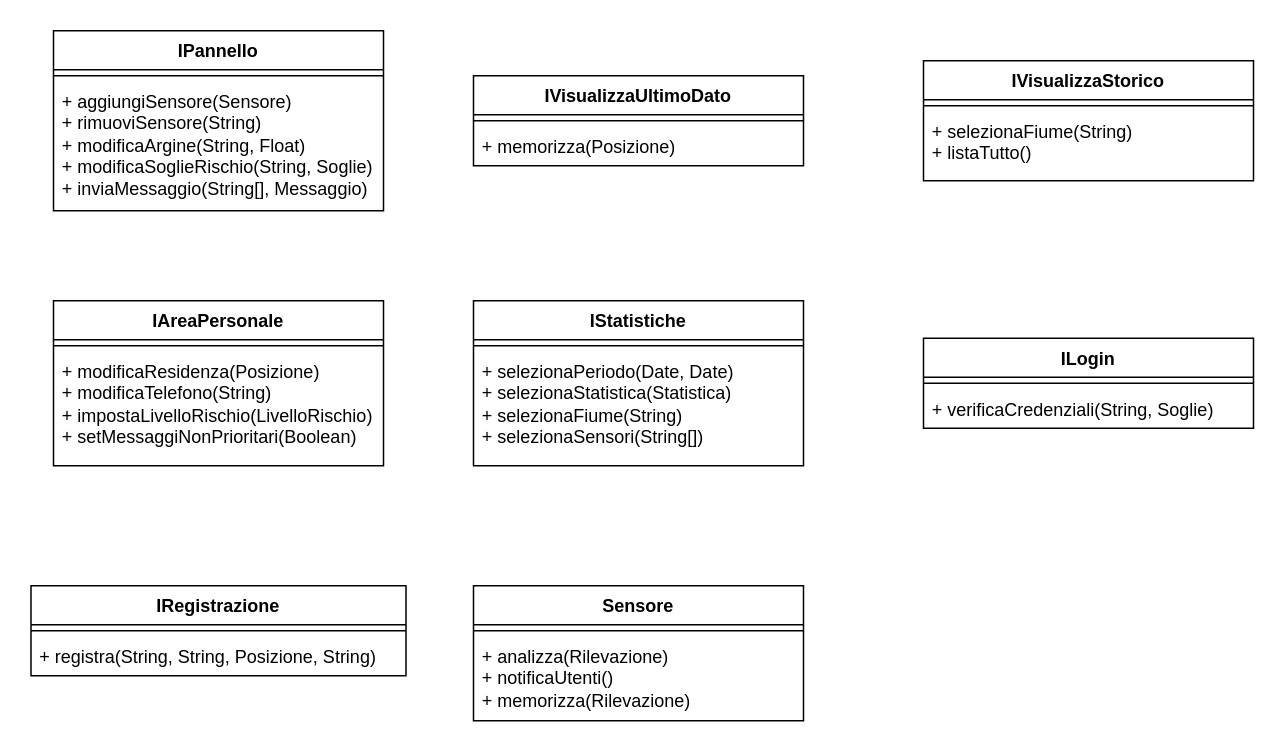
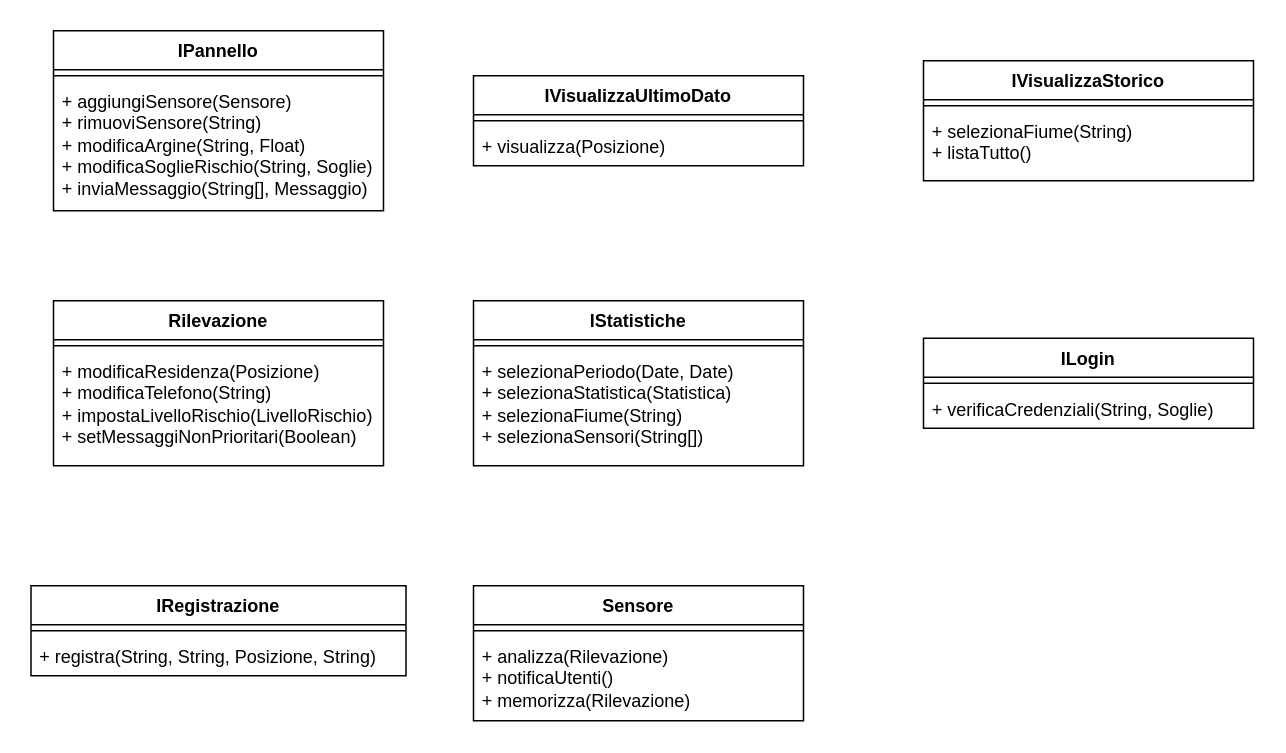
- <mxCell id="7" value="+ memorizza(Posizione)" style="text;strokeColor=none;fillColor=none;align=left;verticalAlign=top;spacingLeft=4;spacingRight=4;overflow=hidden;rotatable=0;points=[[0,0.5],[1,0.5]];portConstraint=eastwest;whiteSpace=wrap;html=1;" vertex="1" parent="5"><mxGeometry y="34" width="220" height="26" as="geometry" /></mxCell>
+ <mxCell id="7" value="+ visualizza(Posizione)" style="text;strokeColor=none;fillColor=none;align=left;verticalAlign=top;spacingLeft=4;spacingRight=4;overflow=hidden;rotatable=0;points=[[0,0.5],[1,0.5]];portConstraint=eastwest;whiteSpace=wrap;html=1;" vertex="1" parent="5"><mxGeometry y="34" width="220" height="26" as="geometry" /></mxCell>
- <mxCell id="11" value="IAreaPersonale" style="swimlane;fontStyle=1;align=center;verticalAlign=top;childLayout=stackLayout;horizontal=1;startSize=26;horizontalStack=0;resizeParent=1;resizeParentMax=0;resizeLast=0;collapsible=1;marginBottom=0;whiteSpace=wrap;html=1;" vertex="1" parent="1"><mxGeometry x="35" y="200" width="220" height="110" as="geometry" /></mxCell>
+ <mxCell id="11" value="Rilevazione" style="swimlane;fontStyle=1;align=center;verticalAlign=top;childLayout=stackLayout;horizontal=1;startSize=26;horizontalStack=0;resizeParent=1;resizeParentMax=0;resizeLast=0;collapsible=1;marginBottom=0;whiteSpace=wrap;html=1;" vertex="1" parent="1"><mxGeometry x="35" y="200" width="220" height="110" as="geometry" /></mxCell>
